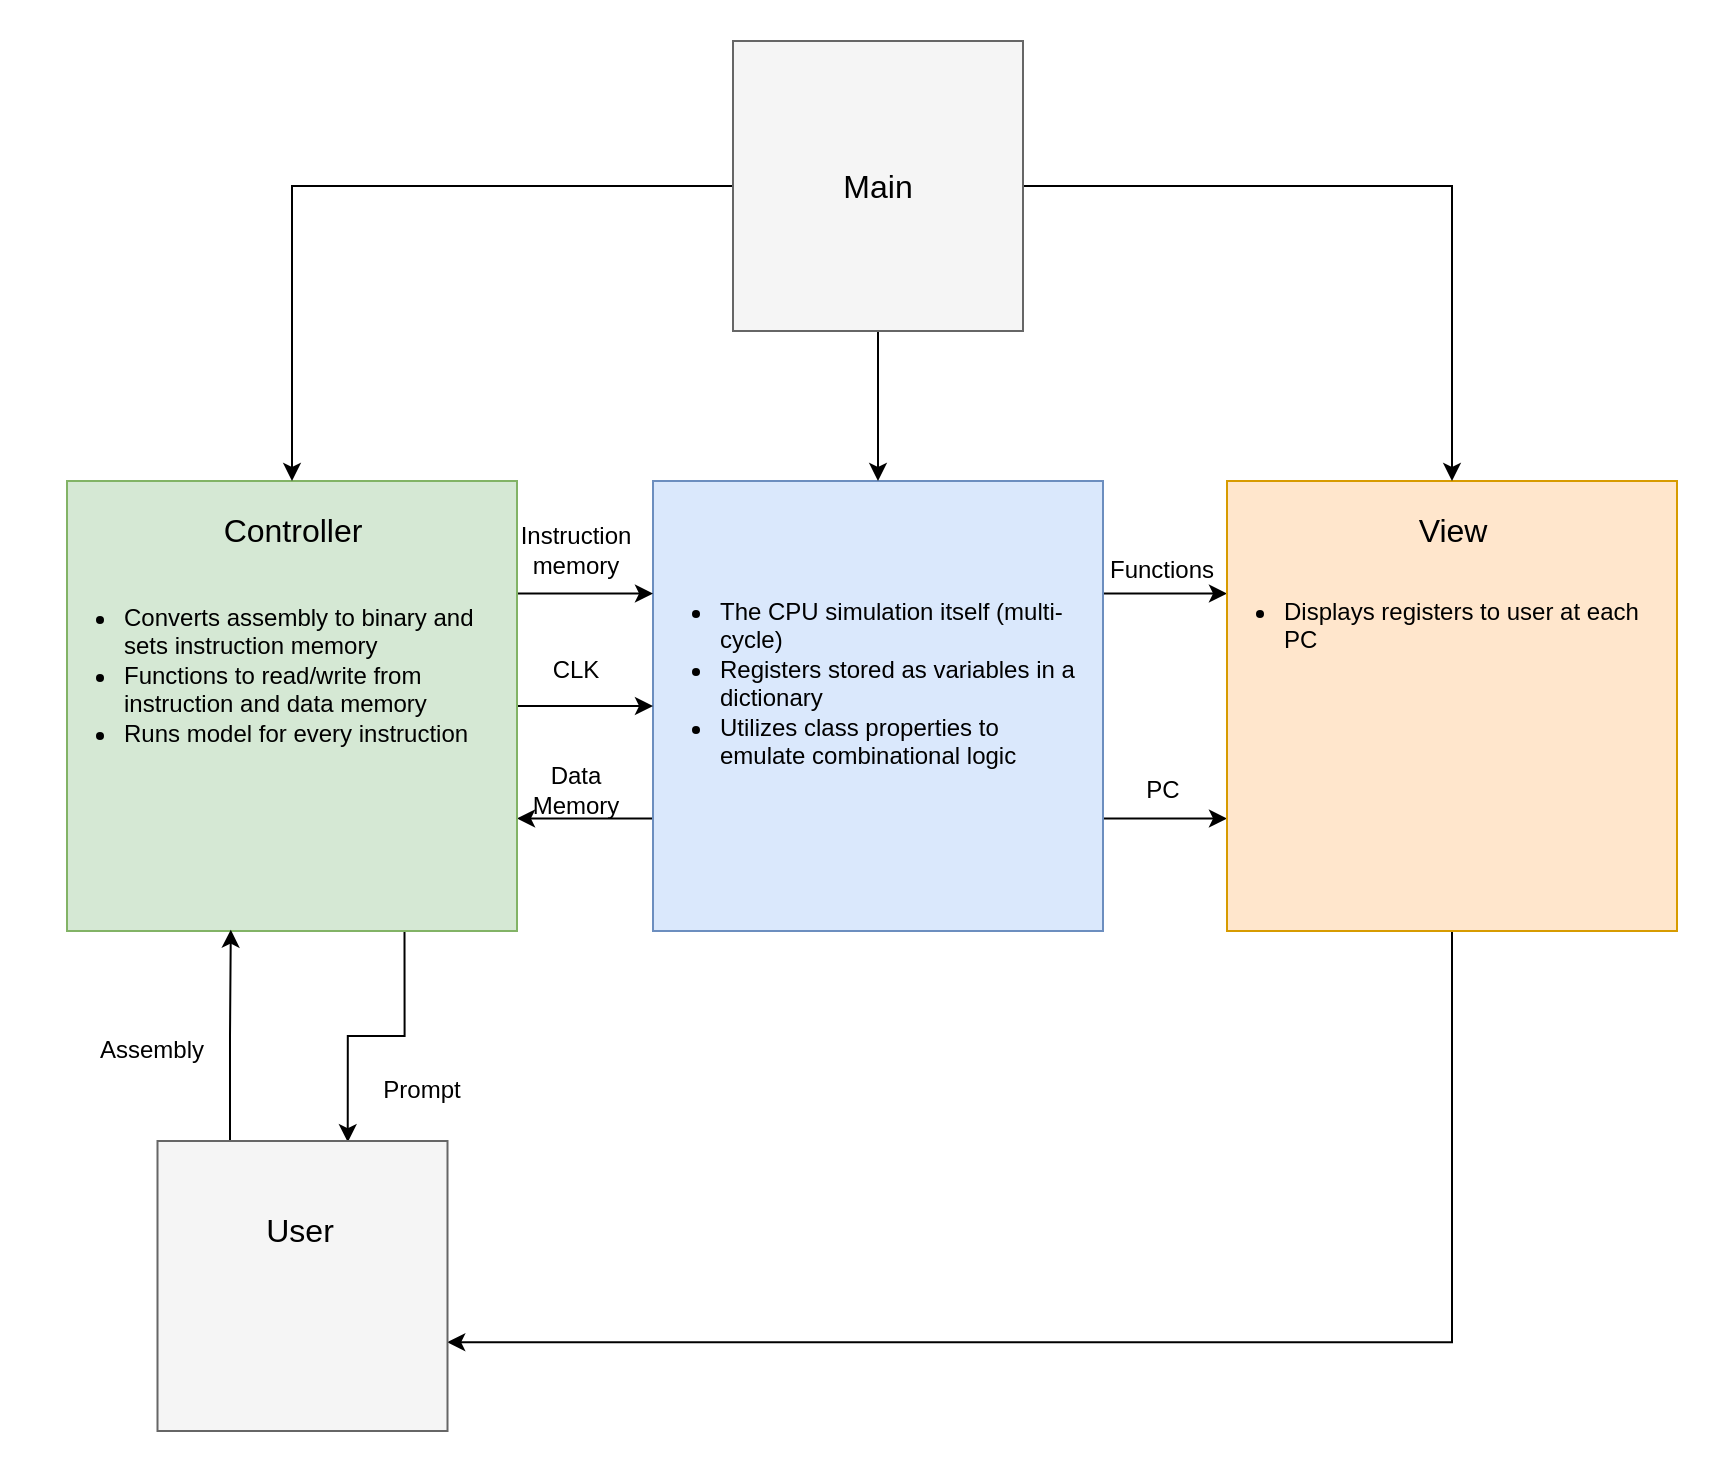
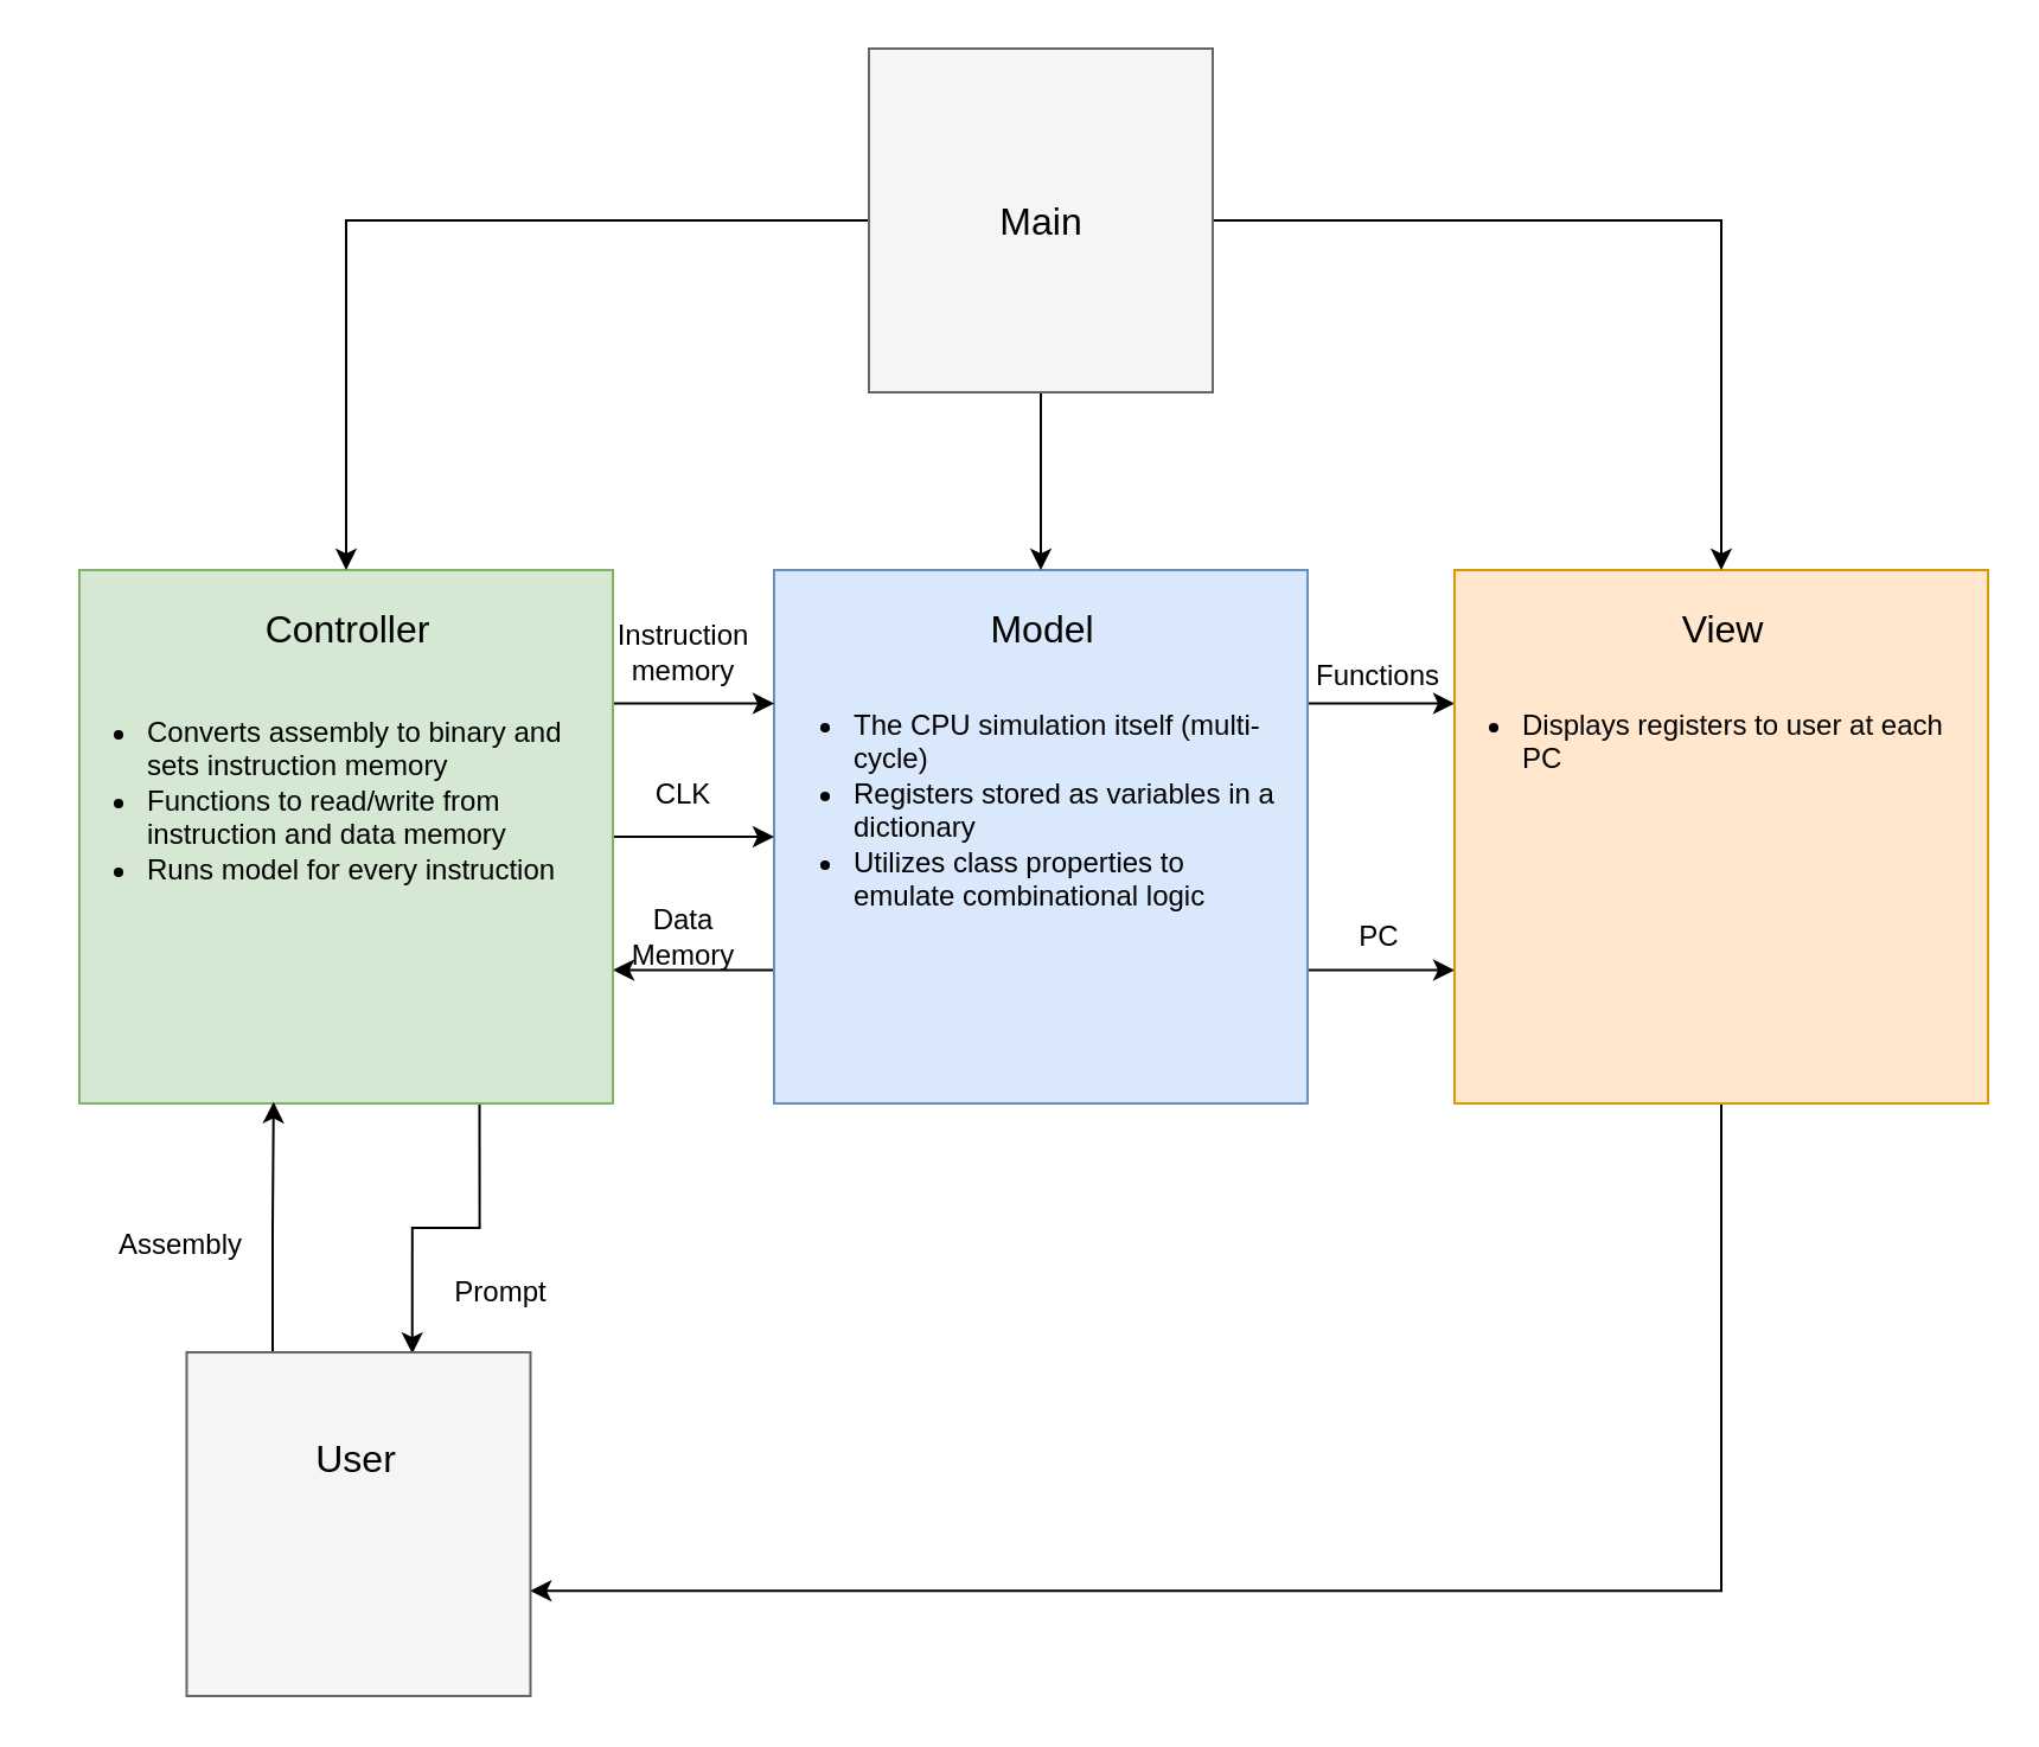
+ <mxCell id="12" value="Model" style="text;html=1;align=center;verticalAlign=middle;resizable=0;points=[];autosize=1;strokeColor=none;fillColor=none;strokeWidth=3;fontSize=16;" vertex="1" parent="1"><mxGeometry x="403.5" y="250" width="70" height="30" as="geometry" /></mxCell>
